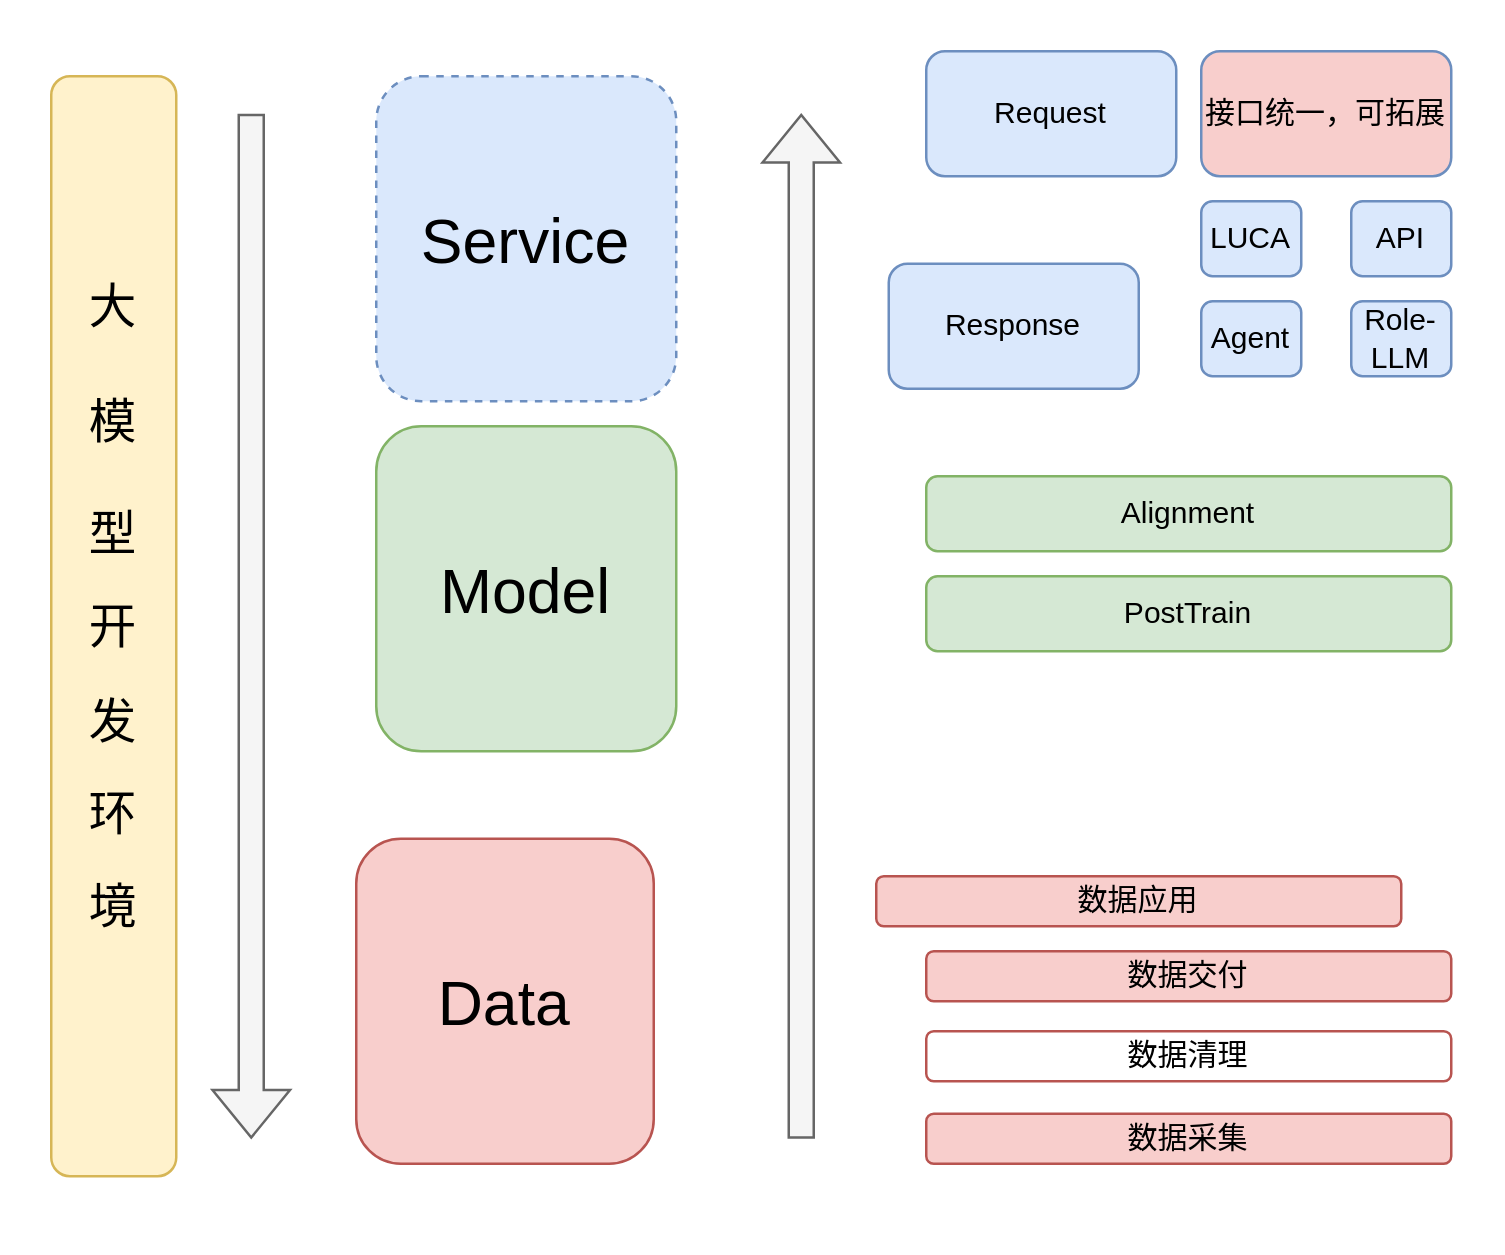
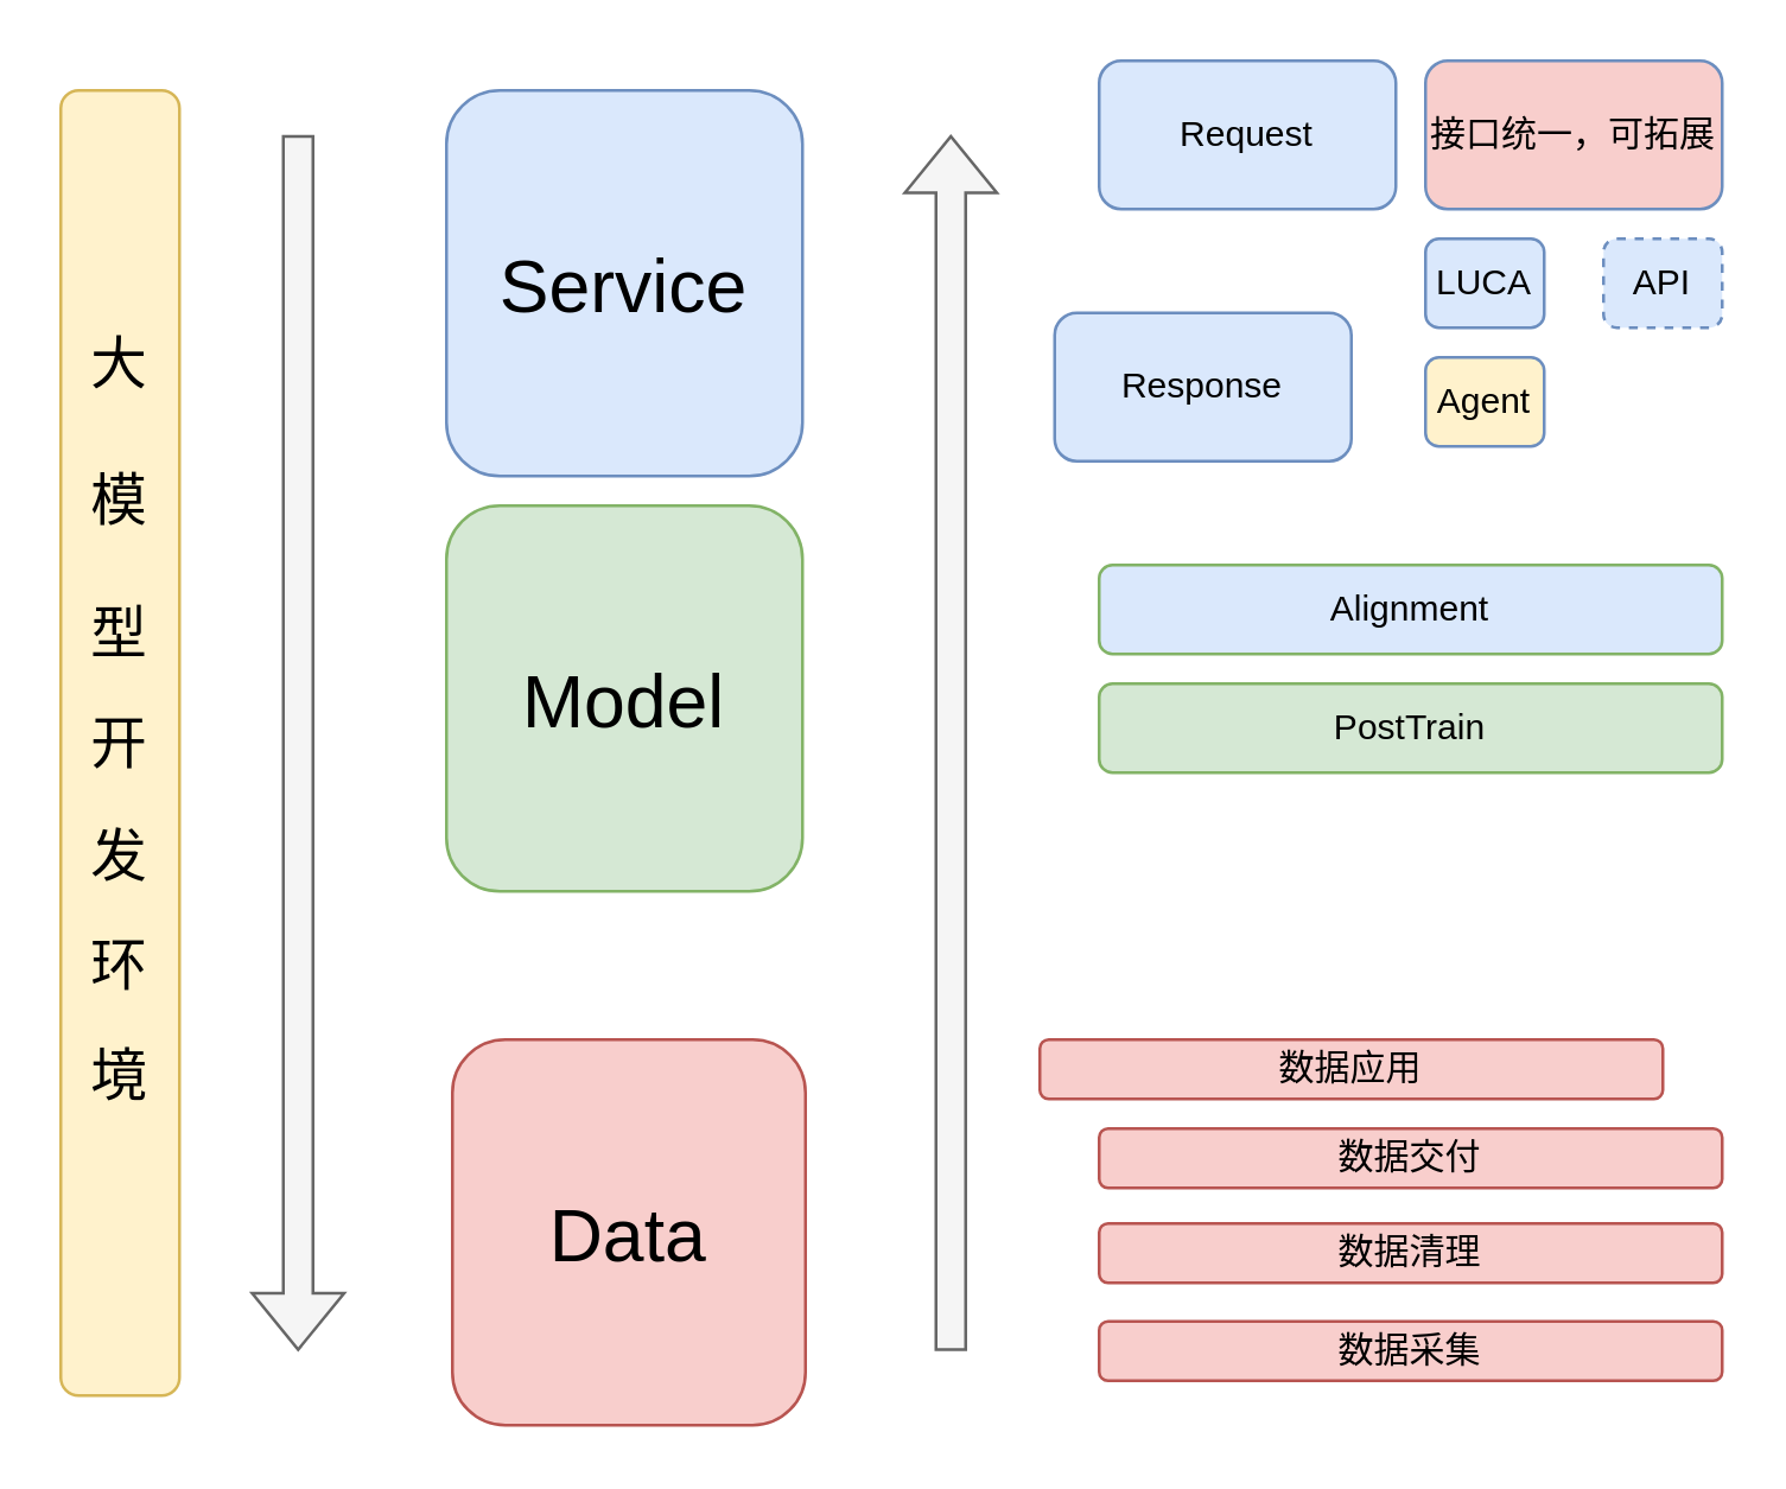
- <mxCell id="4" value="&lt;font style=&quot;font-size: 25px;&quot;&gt;Service&lt;/font&gt;" style="rounded=1;whiteSpace=wrap;html=1;fillColor=#dae8fc;strokeColor=#6c8ebf;dashed=1;" vertex="1" parent="1"><mxGeometry x="150" y="30" width="120" height="130" as="geometry" /></mxCell>
+ <mxCell id="4" value="&lt;font style=&quot;font-size: 25px;&quot;&gt;Service&lt;/font&gt;" style="rounded=1;whiteSpace=wrap;html=1;fillColor=#dae8fc;strokeColor=#6c8ebf;" vertex="1" parent="1"><mxGeometry x="150" y="30" width="120" height="130" as="geometry" /></mxCell>
- <mxCell id="12" value="API" style="rounded=1;whiteSpace=wrap;html=1;fillColor=#dae8fc;strokeColor=#6c8ebf;" vertex="1" parent="1"><mxGeometry x="540" y="80" width="40" height="30" as="geometry" /></mxCell>
+ <mxCell id="12" value="API" style="rounded=1;whiteSpace=wrap;html=1;fillColor=#dae8fc;strokeColor=#6c8ebf;dashed=1;" vertex="1" parent="1"><mxGeometry x="540" y="80" width="40" height="30" as="geometry" /></mxCell>
- <mxCell id="13" value="Agent" style="rounded=1;whiteSpace=wrap;html=1;fillColor=#dae8fc;strokeColor=#6c8ebf;" vertex="1" parent="1"><mxGeometry x="480" y="120" width="40" height="30" as="geometry" /></mxCell>
+ <mxCell id="13" value="Agent" style="rounded=1;whiteSpace=wrap;html=1;fillColor=#fff2cc;strokeColor=#6c8ebf;" vertex="1" parent="1"><mxGeometry x="480" y="120" width="40" height="30" as="geometry" /></mxCell>
- <mxCell id="14" value="Role-LLM" style="rounded=1;whiteSpace=wrap;html=1;fillColor=#dae8fc;strokeColor=#6c8ebf;" vertex="1" parent="1"><mxGeometry x="540" y="120" width="40" height="30" as="geometry" /></mxCell>
- <mxCell id="15" value="Alignment" style="rounded=1;whiteSpace=wrap;html=1;fillColor=#d5e8d4;strokeColor=#82b366;" vertex="1" parent="1"><mxGeometry x="370" y="190" width="210" height="30" as="geometry" /></mxCell>
+ <mxCell id="15" value="Alignment" style="rounded=1;whiteSpace=wrap;html=1;fillColor=#dae8fc;strokeColor=#82b366;" vertex="1" parent="1"><mxGeometry x="370" y="190" width="210" height="30" as="geometry" /></mxCell>
- <mxCell id="2" value="&lt;div style=&quot;text-align: justify;&quot;&gt;&lt;span style=&quot;font-size: 19px; background-color: initial;&quot;&gt;大&lt;/span&gt;&lt;/div&gt;&lt;font style=&quot;&quot; face=&quot;Helvetica&quot;&gt;&lt;div style=&quot;text-align: justify;&quot;&gt;&lt;span style=&quot;font-size: 19px;&quot;&gt;&lt;br&gt;&lt;/span&gt;&lt;/div&gt;&lt;div style=&quot;text-align: justify; font-size: 19px;&quot;&gt;&lt;span style=&quot;background-color: initial;&quot;&gt;模&lt;/span&gt;&lt;/div&gt;&lt;div style=&quot;text-align: justify;&quot;&gt;&lt;span style=&quot;font-size: 19px;&quot;&gt;&lt;br&gt;&lt;/span&gt;&lt;/div&gt;&lt;span style=&quot;font-size: 19px;&quot;&gt;&lt;div style=&quot;text-align: justify;&quot;&gt;&lt;span style=&quot;background-color: initial;&quot;&gt;型&lt;/span&gt;&lt;/div&gt;&lt;/span&gt;&lt;div style=&quot;text-align: justify;&quot;&gt;&lt;br&gt;&lt;/div&gt;&lt;span style=&quot;font-size: 19px;&quot;&gt;&lt;div style=&quot;text-align: justify;&quot;&gt;&lt;span style=&quot;background-color: initial;&quot;&gt;开&lt;/span&gt;&lt;/div&gt;&lt;/span&gt;&lt;div style=&quot;text-align: justify;&quot;&gt;&lt;br&gt;&lt;/div&gt;&lt;span style=&quot;font-size: 19px;&quot;&gt;&lt;div style=&quot;text-align: justify;&quot;&gt;&lt;span style=&quot;background-color: initial;&quot;&gt;发&lt;/span&gt;&lt;/div&gt;&lt;/span&gt;&lt;div style=&quot;text-align: justify;&quot;&gt;&lt;br&gt;&lt;/div&gt;&lt;span style=&quot;font-size: 19px;&quot;&gt;&lt;div style=&quot;text-align: justify;&quot;&gt;&lt;span style=&quot;background-color: initial;&quot;&gt;环&lt;/span&gt;&lt;/div&gt;&lt;/span&gt;&lt;div style=&quot;text-align: justify;&quot;&gt;&lt;br&gt;&lt;/div&gt;&lt;span style=&quot;font-size: 19px;&quot;&gt;&lt;div style=&quot;text-align: justify;&quot;&gt;&lt;span style=&quot;background-color: initial;&quot;&gt;境&lt;/span&gt;&lt;/div&gt;&lt;/span&gt;&lt;div style=&quot;text-align: justify;&quot;&gt;&lt;br&gt;&lt;/div&gt;&lt;/font&gt;" style="rounded=1;whiteSpace=wrap;html=1;align=center;fillColor=#fff2cc;strokeColor=#d6b656;" vertex="1" parent="1"><mxGeometry x="20" y="30" width="50" height="440" as="geometry" /></mxCell>
+ <mxCell id="2" value="&lt;div style=&quot;text-align: justify;&quot;&gt;&lt;span style=&quot;font-size: 19px; background-color: initial;&quot;&gt;大&lt;/span&gt;&lt;/div&gt;&lt;font style=&quot;&quot; face=&quot;Helvetica&quot;&gt;&lt;div style=&quot;text-align: justify;&quot;&gt;&lt;span style=&quot;font-size: 19px;&quot;&gt;&lt;br&gt;&lt;/span&gt;&lt;/div&gt;&lt;div style=&quot;text-align: justify; font-size: 19px;&quot;&gt;&lt;span style=&quot;background-color: initial;&quot;&gt;模&lt;/span&gt;&lt;/div&gt;&lt;div style=&quot;text-align: justify;&quot;&gt;&lt;span style=&quot;font-size: 19px;&quot;&gt;&lt;br&gt;&lt;/span&gt;&lt;/div&gt;&lt;span style=&quot;font-size: 19px;&quot;&gt;&lt;div style=&quot;text-align: justify;&quot;&gt;&lt;span style=&quot;background-color: initial;&quot;&gt;型&lt;/span&gt;&lt;/div&gt;&lt;/span&gt;&lt;div style=&quot;text-align: justify;&quot;&gt;&lt;br&gt;&lt;/div&gt;&lt;span style=&quot;font-size: 19px;&quot;&gt;&lt;div style=&quot;text-align: justify;&quot;&gt;&lt;span style=&quot;background-color: initial;&quot;&gt;开&lt;/span&gt;&lt;/div&gt;&lt;/span&gt;&lt;div style=&quot;text-align: justify;&quot;&gt;&lt;br&gt;&lt;/div&gt;&lt;span style=&quot;font-size: 19px;&quot;&gt;&lt;div style=&quot;text-align: justify;&quot;&gt;&lt;span style=&quot;background-color: initial;&quot;&gt;发&lt;/span&gt;&lt;/div&gt;&lt;/span&gt;&lt;div style=&quot;text-align: justify;&quot;&gt;&lt;br&gt;&lt;/div&gt;&lt;span style=&quot;font-size: 19px;&quot;&gt;&lt;div style=&quot;text-align: justify;&quot;&gt;&lt;span style=&quot;background-color: initial;&quot;&gt;环&lt;/span&gt;&lt;/div&gt;&lt;/span&gt;&lt;div style=&quot;text-align: justify;&quot;&gt;&lt;br&gt;&lt;/div&gt;&lt;span style=&quot;font-size: 19px;&quot;&gt;&lt;div style=&quot;text-align: justify;&quot;&gt;&lt;span style=&quot;background-color: initial;&quot;&gt;境&lt;/span&gt;&lt;/div&gt;&lt;/span&gt;&lt;div style=&quot;text-align: justify;&quot;&gt;&lt;br&gt;&lt;/div&gt;&lt;/font&gt;" style="rounded=1;whiteSpace=wrap;html=1;align=center;fillColor=#fff2cc;strokeColor=#d6b656;" vertex="1" parent="1"><mxGeometry x="20" y="30" width="40" height="440" as="geometry" /></mxCell>
- <mxCell id="6" value="&lt;font style=&quot;font-size: 25px;&quot;&gt;Data&lt;/font&gt;" style="rounded=1;whiteSpace=wrap;html=1;fillColor=#f8cecc;strokeColor=#b85450;" vertex="1" parent="1"><mxGeometry x="142" y="335" width="119" height="130" as="geometry" /></mxCell>
+ <mxCell id="6" value="&lt;font style=&quot;font-size: 25px;&quot;&gt;Data&lt;/font&gt;" style="rounded=1;whiteSpace=wrap;html=1;fillColor=#f8cecc;strokeColor=#b85450;" vertex="1" parent="1"><mxGeometry x="152" y="350" width="119" height="130" as="geometry" /></mxCell>
- <mxCell id="18" value="数据清理" style="rounded=1;whiteSpace=wrap;html=1;fillColor=#ffffff;strokeColor=#b85450;" vertex="1" parent="1"><mxGeometry x="370" y="412" width="210" height="20" as="geometry" /></mxCell>
+ <mxCell id="18" value="数据清理" style="rounded=1;whiteSpace=wrap;html=1;fillColor=#f8cecc;strokeColor=#b85450;" vertex="1" parent="1"><mxGeometry x="370" y="412" width="210" height="20" as="geometry" /></mxCell>
